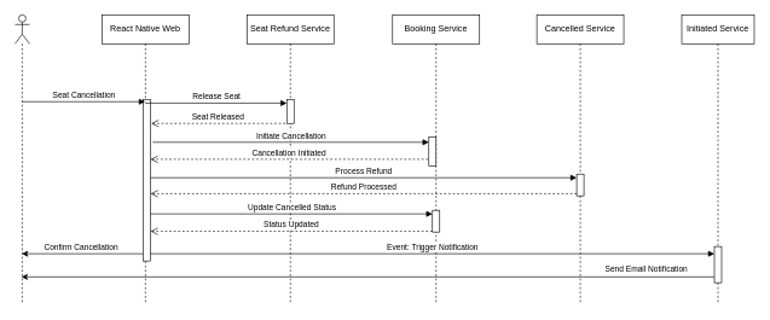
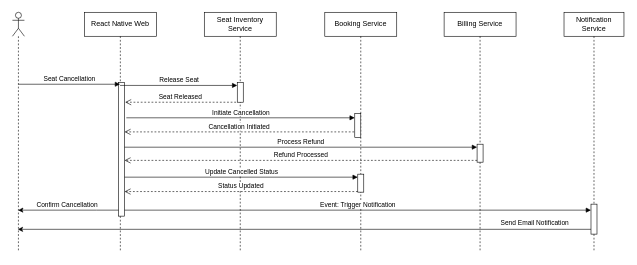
- <mxCell id="8" value="Seat Refund Service" style="shape=umlLifeline;perimeter=lifelinePerimeter;whiteSpace=wrap;html=1;container=1;dropTarget=0;collapsible=0;recursiveResize=0;outlineConnect=0;portConstraint=eastwest;newEdgeStyle={&quot;curved&quot;:0,&quot;rounded&quot;:0};" parent="1" vertex="1"><mxGeometry x="340" y="20" width="120" height="400" as="geometry" /></mxCell>
+ <mxCell id="8" value="Seat Inventory Service" style="shape=umlLifeline;perimeter=lifelinePerimeter;whiteSpace=wrap;html=1;container=1;dropTarget=0;collapsible=0;recursiveResize=0;outlineConnect=0;portConstraint=eastwest;newEdgeStyle={&quot;curved&quot;:0,&quot;rounded&quot;:0};" parent="1" vertex="1"><mxGeometry x="340" y="20" width="120" height="400" as="geometry" /></mxCell>
- <mxCell id="10" value="Cancelled Service" style="shape=umlLifeline;perimeter=lifelinePerimeter;whiteSpace=wrap;html=1;container=1;dropTarget=0;collapsible=0;recursiveResize=0;outlineConnect=0;portConstraint=eastwest;newEdgeStyle={&quot;curved&quot;:0,&quot;rounded&quot;:0};" parent="1" vertex="1"><mxGeometry x="740" y="20" width="120" height="400" as="geometry" /></mxCell>
+ <mxCell id="10" value="Billing Service" style="shape=umlLifeline;perimeter=lifelinePerimeter;whiteSpace=wrap;html=1;container=1;dropTarget=0;collapsible=0;recursiveResize=0;outlineConnect=0;portConstraint=eastwest;newEdgeStyle={&quot;curved&quot;:0,&quot;rounded&quot;:0};" parent="1" vertex="1"><mxGeometry x="740" y="20" width="120" height="400" as="geometry" /></mxCell>
- <mxCell id="21" value="Initiated Service" style="shape=umlLifeline;perimeter=lifelinePerimeter;whiteSpace=wrap;html=1;container=1;dropTarget=0;collapsible=0;recursiveResize=0;outlineConnect=0;portConstraint=eastwest;newEdgeStyle={&quot;curved&quot;:0,&quot;rounded&quot;:0};" parent="1" vertex="1"><mxGeometry x="940" y="20" width="100" height="400" as="geometry" /></mxCell>
+ <mxCell id="21" value="Notification Service" style="shape=umlLifeline;perimeter=lifelinePerimeter;whiteSpace=wrap;html=1;container=1;dropTarget=0;collapsible=0;recursiveResize=0;outlineConnect=0;portConstraint=eastwest;newEdgeStyle={&quot;curved&quot;:0,&quot;rounded&quot;:0};" parent="1" vertex="1"><mxGeometry x="940" y="20" width="100" height="400" as="geometry" /></mxCell>
